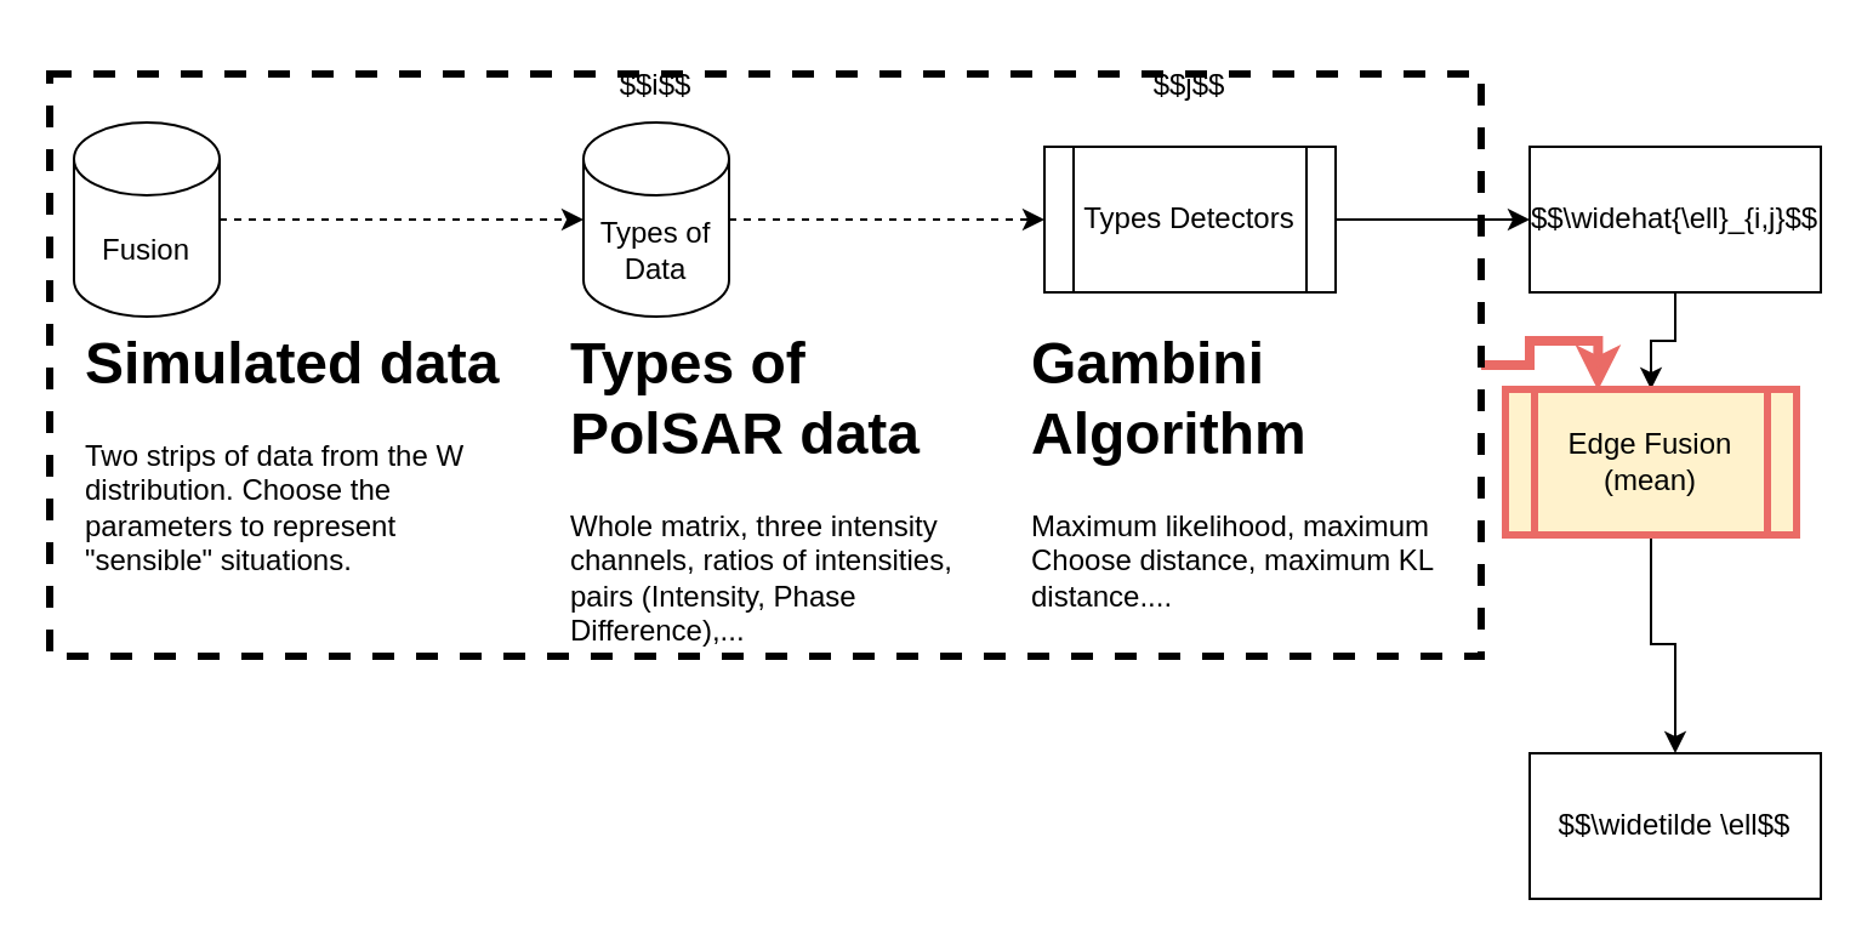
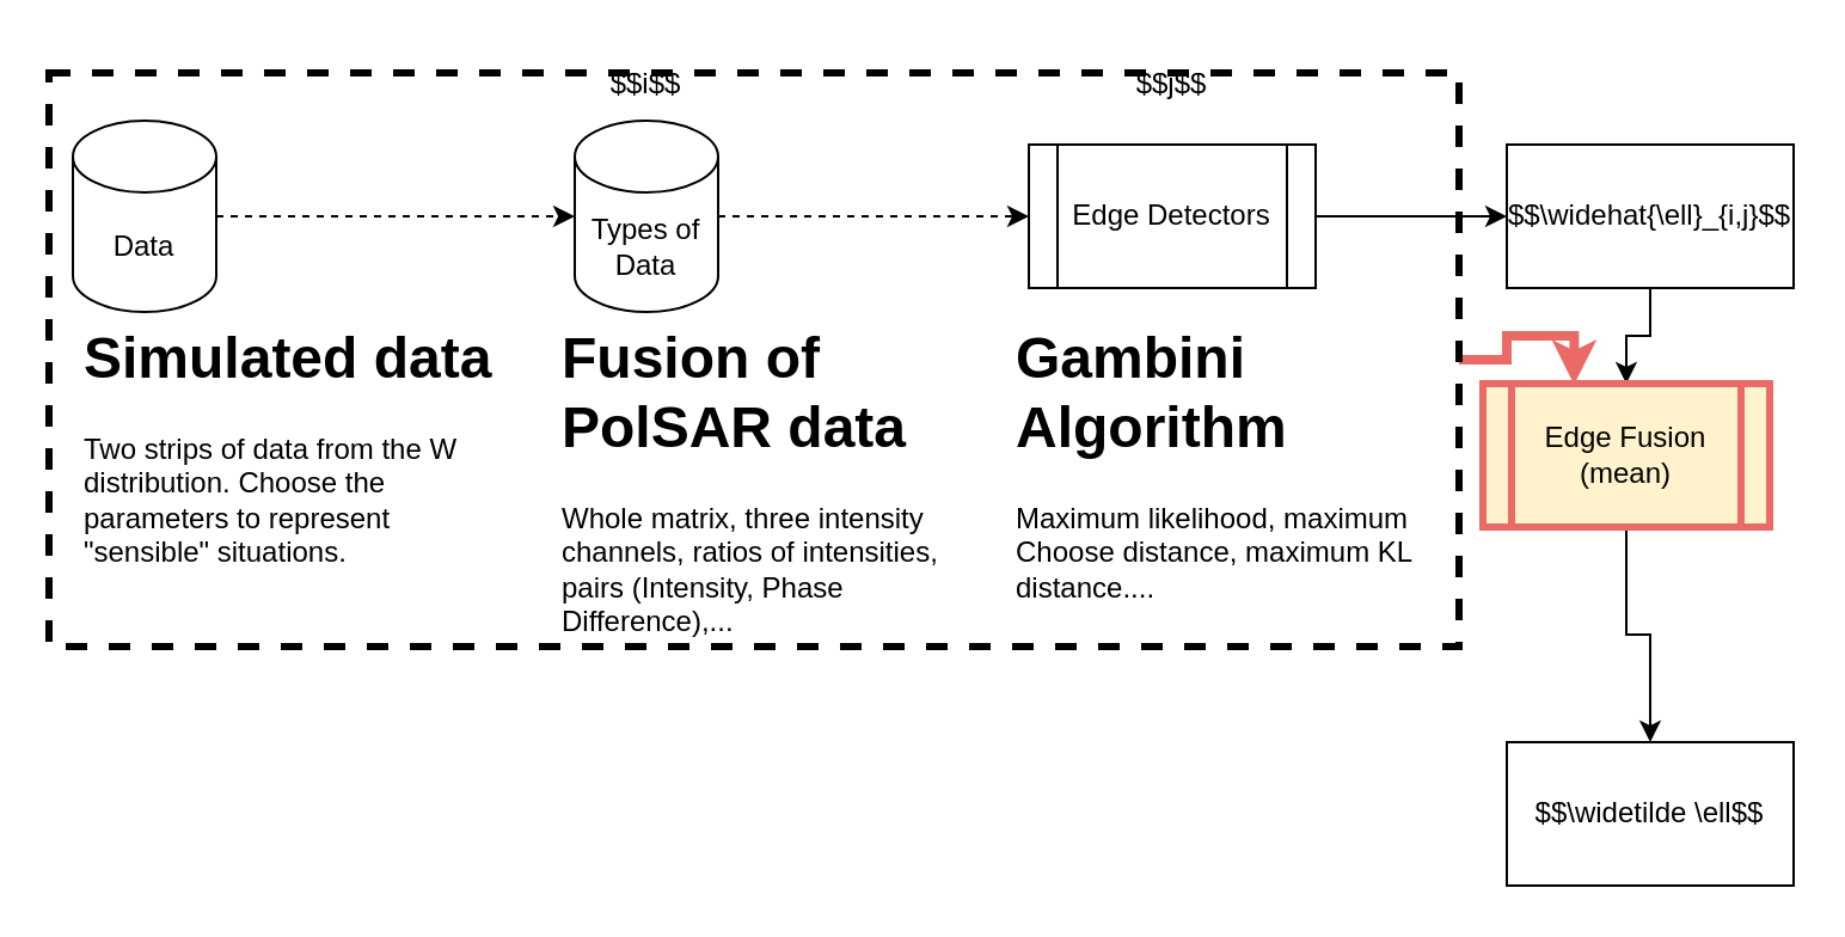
- <mxCell id="9" value="Types Detectors" style="shape=process;whiteSpace=wrap;html=1;backgroundOutline=1;" vertex="1" parent="1"><mxGeometry x="430" y="60" width="120" height="60" as="geometry" /></mxCell>
+ <mxCell id="9" value="Edge Detectors" style="shape=process;whiteSpace=wrap;html=1;backgroundOutline=1;" vertex="1" parent="1"><mxGeometry x="430" y="60" width="120" height="60" as="geometry" /></mxCell>
- <mxCell id="3" value="Fusion" style="shape=cylinder3;whiteSpace=wrap;html=1;boundedLbl=1;backgroundOutline=1;size=15;" vertex="1" parent="1"><mxGeometry x="30" y="50" width="60" height="80" as="geometry" /></mxCell>
+ <mxCell id="3" value="Data" style="shape=cylinder3;whiteSpace=wrap;html=1;boundedLbl=1;backgroundOutline=1;size=15;" vertex="1" parent="1"><mxGeometry x="30" y="50" width="60" height="80" as="geometry" /></mxCell>
- <mxCell id="7" value="&lt;h1&gt;Types of PolSAR data&lt;/h1&gt;&lt;p&gt;Whole matrix, three intensity channels, ratios of intensities, pairs (Intensity, Phase Difference),...&lt;/p&gt;" style="text;html=1;strokeColor=none;fillColor=none;spacing=5;spacingTop=-20;whiteSpace=wrap;overflow=hidden;rounded=0;" vertex="1" parent="1"><mxGeometry x="230" y="130" width="190" height="140" as="geometry" /></mxCell>
+ <mxCell id="7" value="&lt;h1&gt;Fusion of PolSAR data&lt;/h1&gt;&lt;p&gt;Whole matrix, three intensity channels, ratios of intensities, pairs (Intensity, Phase Difference),...&lt;/p&gt;" style="text;html=1;strokeColor=none;fillColor=none;spacing=5;spacingTop=-20;whiteSpace=wrap;overflow=hidden;rounded=0;" vertex="1" parent="1"><mxGeometry x="230" y="130" width="190" height="140" as="geometry" /></mxCell>
